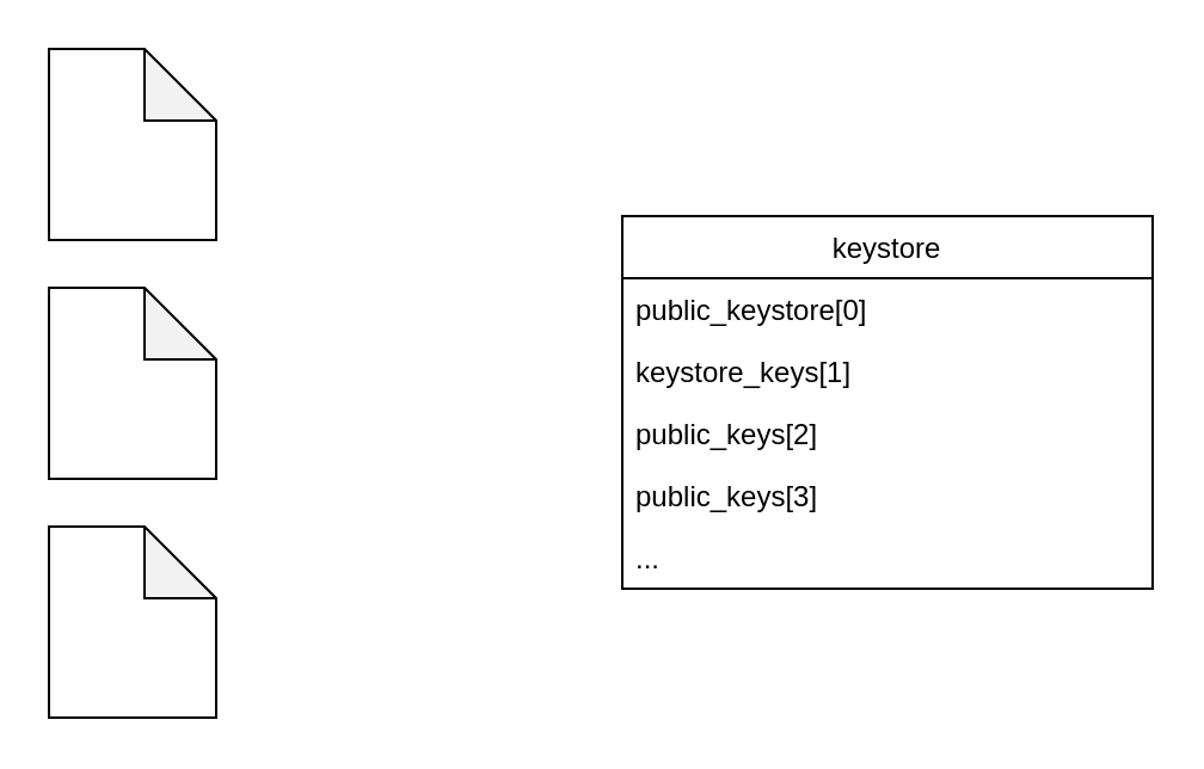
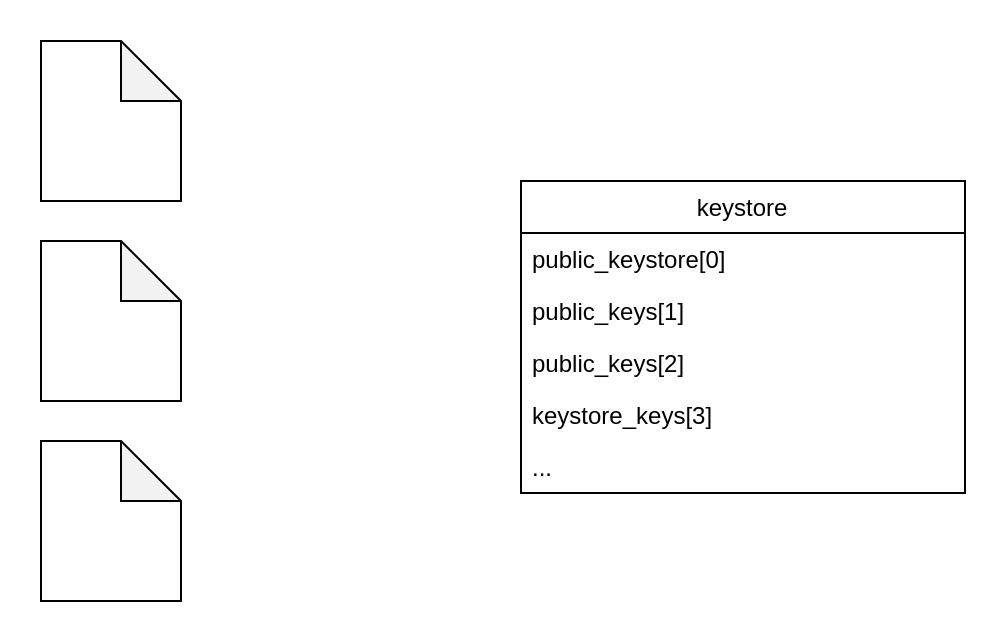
- <mxCell id="4" value="keystore_keys[1]" style="text;strokeColor=none;fillColor=none;align=left;verticalAlign=top;spacingLeft=4;spacingRight=4;overflow=hidden;rotatable=0;points=[[0,0.5],[1,0.5]];portConstraint=eastwest;" vertex="1" parent="2"><mxGeometry y="52" width="222" height="26" as="geometry" /></mxCell>
+ <mxCell id="4" value="public_keys[1]" style="text;strokeColor=none;fillColor=none;align=left;verticalAlign=top;spacingLeft=4;spacingRight=4;overflow=hidden;rotatable=0;points=[[0,0.5],[1,0.5]];portConstraint=eastwest;" vertex="1" parent="2"><mxGeometry y="52" width="222" height="26" as="geometry" /></mxCell>
- <mxCell id="6" value="public_keys[3]&#10;" style="text;strokeColor=none;fillColor=none;align=left;verticalAlign=top;spacingLeft=4;spacingRight=4;overflow=hidden;rotatable=0;points=[[0,0.5],[1,0.5]];portConstraint=eastwest;" vertex="1" parent="2"><mxGeometry y="104" width="222" height="26" as="geometry" /></mxCell>
+ <mxCell id="6" value="keystore_keys[3]&#10;" style="text;strokeColor=none;fillColor=none;align=left;verticalAlign=top;spacingLeft=4;spacingRight=4;overflow=hidden;rotatable=0;points=[[0,0.5],[1,0.5]];portConstraint=eastwest;" vertex="1" parent="2"><mxGeometry y="104" width="222" height="26" as="geometry" /></mxCell>
